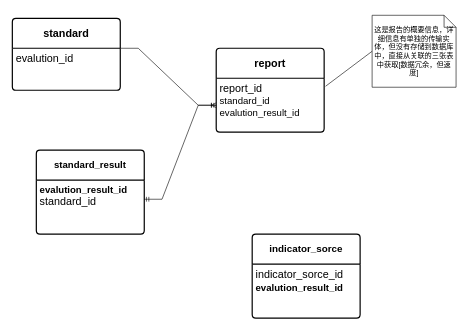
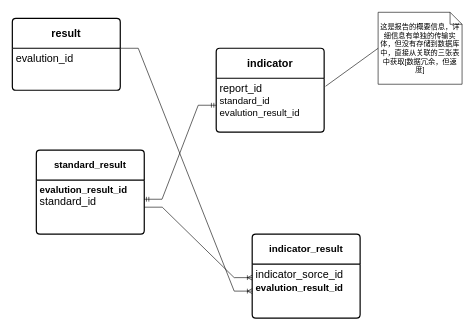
- <mxCell id="4" value="&lt;font style=&quot;font-size: 18px;&quot;&gt;&lt;b&gt;standard&lt;/b&gt;&lt;/font&gt;" style="swimlane;childLayout=stackLayout;horizontal=1;startSize=50;horizontalStack=0;rounded=1;fontSize=14;fontStyle=0;strokeWidth=2;resizeParent=0;resizeLast=1;shadow=0;dashed=0;align=center;arcSize=4;whiteSpace=wrap;html=1;" vertex="1" parent="1"><mxGeometry x="20" y="30" width="180" height="120" as="geometry" /></mxCell>
+ <mxCell id="4" value="&lt;font style=&quot;font-size: 18px;&quot;&gt;&lt;b&gt;result&lt;/b&gt;&lt;/font&gt;" style="swimlane;childLayout=stackLayout;horizontal=1;startSize=50;horizontalStack=0;rounded=1;fontSize=14;fontStyle=0;strokeWidth=2;resizeParent=0;resizeLast=1;shadow=0;dashed=0;align=center;arcSize=4;whiteSpace=wrap;html=1;" vertex="1" parent="1"><mxGeometry x="20" y="30" width="180" height="120" as="geometry" /></mxCell>
- <mxCell id="13" value="这是报告的概要信息，详细信息有单独的传输实体，但没有存储到数据库中，直接从关联的三张表中获取[数据冗余，但速度]" style="shape=note;size=20;whiteSpace=wrap;html=1;" vertex="1" parent="1"><mxGeometry x="620" y="25" width="140" height="120" as="geometry" /></mxCell>
+ <mxCell id="13" value="这是报告的概要信息，详细信息有单独的传输实体，但没有存储到数据库中，直接从关联的三张表中获取[数据冗余，但速度]" style="shape=note;size=20;whiteSpace=wrap;html=1;" vertex="1" parent="1"><mxGeometry x="630" y="20" width="140" height="120" as="geometry" /></mxCell>
- <mxCell id="2" value="&lt;font style=&quot;font-size: 18px;&quot;&gt;&lt;b&gt;report&lt;/b&gt;&lt;/font&gt;" style="swimlane;childLayout=stackLayout;horizontal=1;startSize=50;horizontalStack=0;rounded=1;fontSize=14;fontStyle=0;strokeWidth=2;resizeParent=0;resizeLast=1;shadow=0;dashed=0;align=center;arcSize=4;whiteSpace=wrap;html=1;" vertex="1" parent="1"><mxGeometry x="360" y="80" width="180" height="140" as="geometry" /></mxCell>
+ <mxCell id="2" value="&lt;font style=&quot;font-size: 18px;&quot;&gt;&lt;b&gt;indicator&lt;/b&gt;&lt;/font&gt;" style="swimlane;childLayout=stackLayout;horizontal=1;startSize=50;horizontalStack=0;rounded=1;fontSize=14;fontStyle=0;strokeWidth=2;resizeParent=0;resizeLast=1;shadow=0;dashed=0;align=center;arcSize=4;whiteSpace=wrap;html=1;" vertex="1" parent="1"><mxGeometry x="360" y="80" width="180" height="140" as="geometry" /></mxCell>
- <mxCell id="10" value="" style="edgeStyle=entityRelationEdgeStyle;fontSize=12;html=1;endArrow=ERoneToMany;rounded=0;exitX=1;exitY=0;exitDx=0;exitDy=0;entryX=0;entryY=0.5;entryDx=0;entryDy=0;" edge="1" parent="1" source="5" target="3"><mxGeometry width="100" height="100" relative="1" as="geometry"><mxPoint x="230" y="220" as="sourcePoint" /><mxPoint x="330" y="120" as="targetPoint" /></mxGeometry></mxCell>
+ <mxCell id="10" value="" style="edgeStyle=entityRelationEdgeStyle;fontSize=12;html=1;endArrow=ERoneToMany;rounded=0;exitX=1;exitY=0;exitDx=0;exitDy=0;" edge="1" parent="1" source="5" target="7"><mxGeometry width="100" height="100" relative="1" as="geometry"><mxPoint x="230" y="220" as="sourcePoint" /><mxPoint x="330" y="120" as="targetPoint" /></mxGeometry></mxCell>
- <mxCell id="6" value="&lt;div data-docx-has-block-data=&quot;false&quot; data-page-id=&quot;OfsxdoB5joDbbbxZW4EcaffpnBf&quot;&gt;&lt;h3 class=&quot;heading-3 ace-line old-record-id-doxcnW9lqJZnnsByy1NtZ6vqvnJ&quot; style=&quot;text-align:left&quot;&gt;indicator_sorce&lt;/h3&gt;&lt;/div&gt;&lt;span class=&quot;lark-record-clipboard&quot; data-lark-record-format=&quot;docx/text&quot; data-lark-record-data=&quot;{&amp;quot;rootId&amp;quot;:&amp;quot;OfsxdoB5joDbbbxZW4EcaffpnBf&amp;quot;,&amp;quot;text&amp;quot;:{&amp;quot;initialAttributedTexts&amp;quot;:{&amp;quot;text&amp;quot;:{&amp;quot;0&amp;quot;:&amp;quot;indicator_evaluation_sorce&amp;quot;},&amp;quot;attribs&amp;quot;:{&amp;quot;0&amp;quot;:&amp;quot;*0+q&amp;quot;}},&amp;quot;apool&amp;quot;:{&amp;quot;numToAttrib&amp;quot;:{&amp;quot;0&amp;quot;:[&amp;quot;author&amp;quot;,&amp;quot;7357734693585813505&amp;quot;]},&amp;quot;nextNum&amp;quot;:1}},&amp;quot;type&amp;quot;:&amp;quot;heading3&amp;quot;,&amp;quot;referenceRecordMap&amp;quot;:{},&amp;quot;extra&amp;quot;:{&amp;quot;channel&amp;quot;:&amp;quot;saas&amp;quot;,&amp;quot;pasteRandomId&amp;quot;:&amp;quot;1d0ea74f-1c90-4130-a964-2dc5eb76aa49&amp;quot;,&amp;quot;mention_page_title&amp;quot;:{},&amp;quot;external_mention_url&amp;quot;:{}},&amp;quot;isKeepQuoteContainer&amp;quot;:false,&amp;quot;isFromCode&amp;quot;:false,&amp;quot;selection&amp;quot;:[{&amp;quot;id&amp;quot;:177,&amp;quot;type&amp;quot;:&amp;quot;text&amp;quot;,&amp;quot;selection&amp;quot;:{&amp;quot;start&amp;quot;:0,&amp;quot;end&amp;quot;:26},&amp;quot;recordId&amp;quot;:&amp;quot;doxcnW9lqJZnnsByy1NtZ6vqvnJ&amp;quot;}],&amp;quot;payloadMap&amp;quot;:{},&amp;quot;isCut&amp;quot;:false}&quot;&gt;&lt;/span&gt;" style="swimlane;childLayout=stackLayout;horizontal=1;startSize=50;horizontalStack=0;rounded=1;fontSize=14;fontStyle=0;strokeWidth=2;resizeParent=0;resizeLast=1;shadow=0;dashed=0;align=center;arcSize=4;whiteSpace=wrap;html=1;" vertex="1" parent="1"><mxGeometry x="420" y="390" width="180" height="140" as="geometry" /></mxCell>
+ <mxCell id="6" value="&lt;div data-docx-has-block-data=&quot;false&quot; data-page-id=&quot;OfsxdoB5joDbbbxZW4EcaffpnBf&quot;&gt;&lt;h3 class=&quot;heading-3 ace-line old-record-id-doxcnW9lqJZnnsByy1NtZ6vqvnJ&quot; style=&quot;text-align:left&quot;&gt;indicator_result&lt;/h3&gt;&lt;/div&gt;&lt;span class=&quot;lark-record-clipboard&quot; data-lark-record-format=&quot;docx/text&quot; data-lark-record-data=&quot;{&amp;quot;rootId&amp;quot;:&amp;quot;OfsxdoB5joDbbbxZW4EcaffpnBf&amp;quot;,&amp;quot;text&amp;quot;:{&amp;quot;initialAttributedTexts&amp;quot;:{&amp;quot;text&amp;quot;:{&amp;quot;0&amp;quot;:&amp;quot;indicator_evaluation_sorce&amp;quot;},&amp;quot;attribs&amp;quot;:{&amp;quot;0&amp;quot;:&amp;quot;*0+q&amp;quot;}},&amp;quot;apool&amp;quot;:{&amp;quot;numToAttrib&amp;quot;:{&amp;quot;0&amp;quot;:[&amp;quot;author&amp;quot;,&amp;quot;7357734693585813505&amp;quot;]},&amp;quot;nextNum&amp;quot;:1}},&amp;quot;type&amp;quot;:&amp;quot;heading3&amp;quot;,&amp;quot;referenceRecordMap&amp;quot;:{},&amp;quot;extra&amp;quot;:{&amp;quot;channel&amp;quot;:&amp;quot;saas&amp;quot;,&amp;quot;pasteRandomId&amp;quot;:&amp;quot;1d0ea74f-1c90-4130-a964-2dc5eb76aa49&amp;quot;,&amp;quot;mention_page_title&amp;quot;:{},&amp;quot;external_mention_url&amp;quot;:{}},&amp;quot;isKeepQuoteContainer&amp;quot;:false,&amp;quot;isFromCode&amp;quot;:false,&amp;quot;selection&amp;quot;:[{&amp;quot;id&amp;quot;:177,&amp;quot;type&amp;quot;:&amp;quot;text&amp;quot;,&amp;quot;selection&amp;quot;:{&amp;quot;start&amp;quot;:0,&amp;quot;end&amp;quot;:26},&amp;quot;recordId&amp;quot;:&amp;quot;doxcnW9lqJZnnsByy1NtZ6vqvnJ&amp;quot;}],&amp;quot;payloadMap&amp;quot;:{},&amp;quot;isCut&amp;quot;:false}&quot;&gt;&lt;/span&gt;" style="swimlane;childLayout=stackLayout;horizontal=1;startSize=50;horizontalStack=0;rounded=1;fontSize=14;fontStyle=0;strokeWidth=2;resizeParent=0;resizeLast=1;shadow=0;dashed=0;align=center;arcSize=4;whiteSpace=wrap;html=1;" vertex="1" parent="1"><mxGeometry x="420" y="390" width="180" height="140" as="geometry" /></mxCell>
+ <mxCell id="12" value="" style="edgeStyle=entityRelationEdgeStyle;fontSize=12;html=1;endArrow=ERoneToMany;rounded=0;exitX=1;exitY=0.5;exitDx=0;exitDy=0;entryX=0;entryY=0.25;entryDx=0;entryDy=0;" edge="1" parent="1" source="9" target="7"><mxGeometry width="100" height="100" relative="1" as="geometry"><mxPoint x="330" y="470" as="sourcePoint" /><mxPoint x="430" y="370" as="targetPoint" /></mxGeometry></mxCell>
